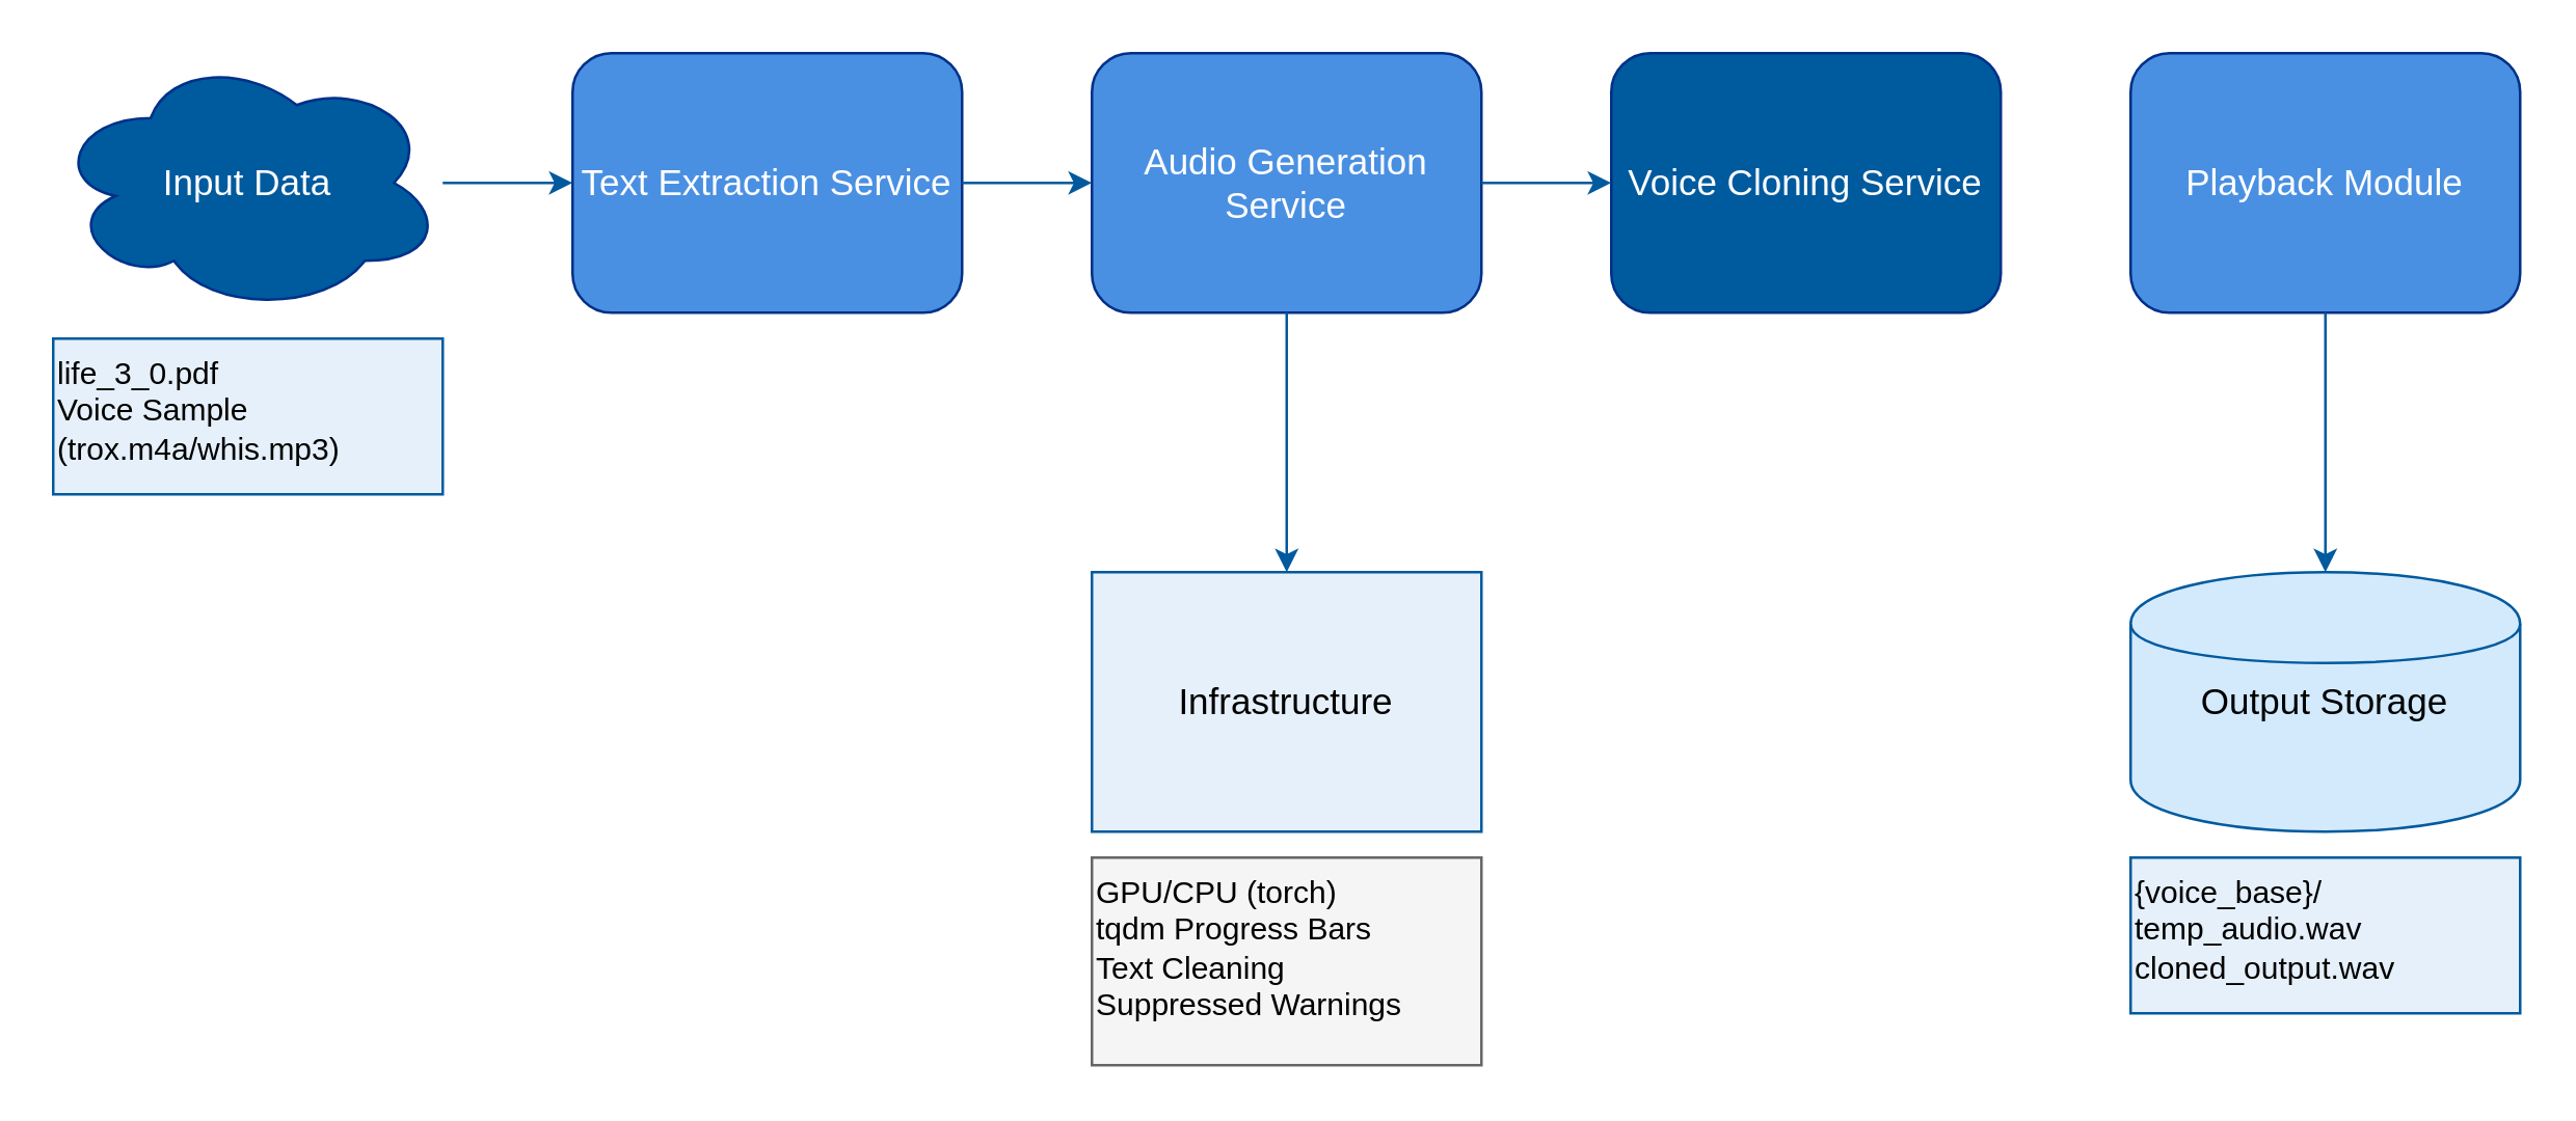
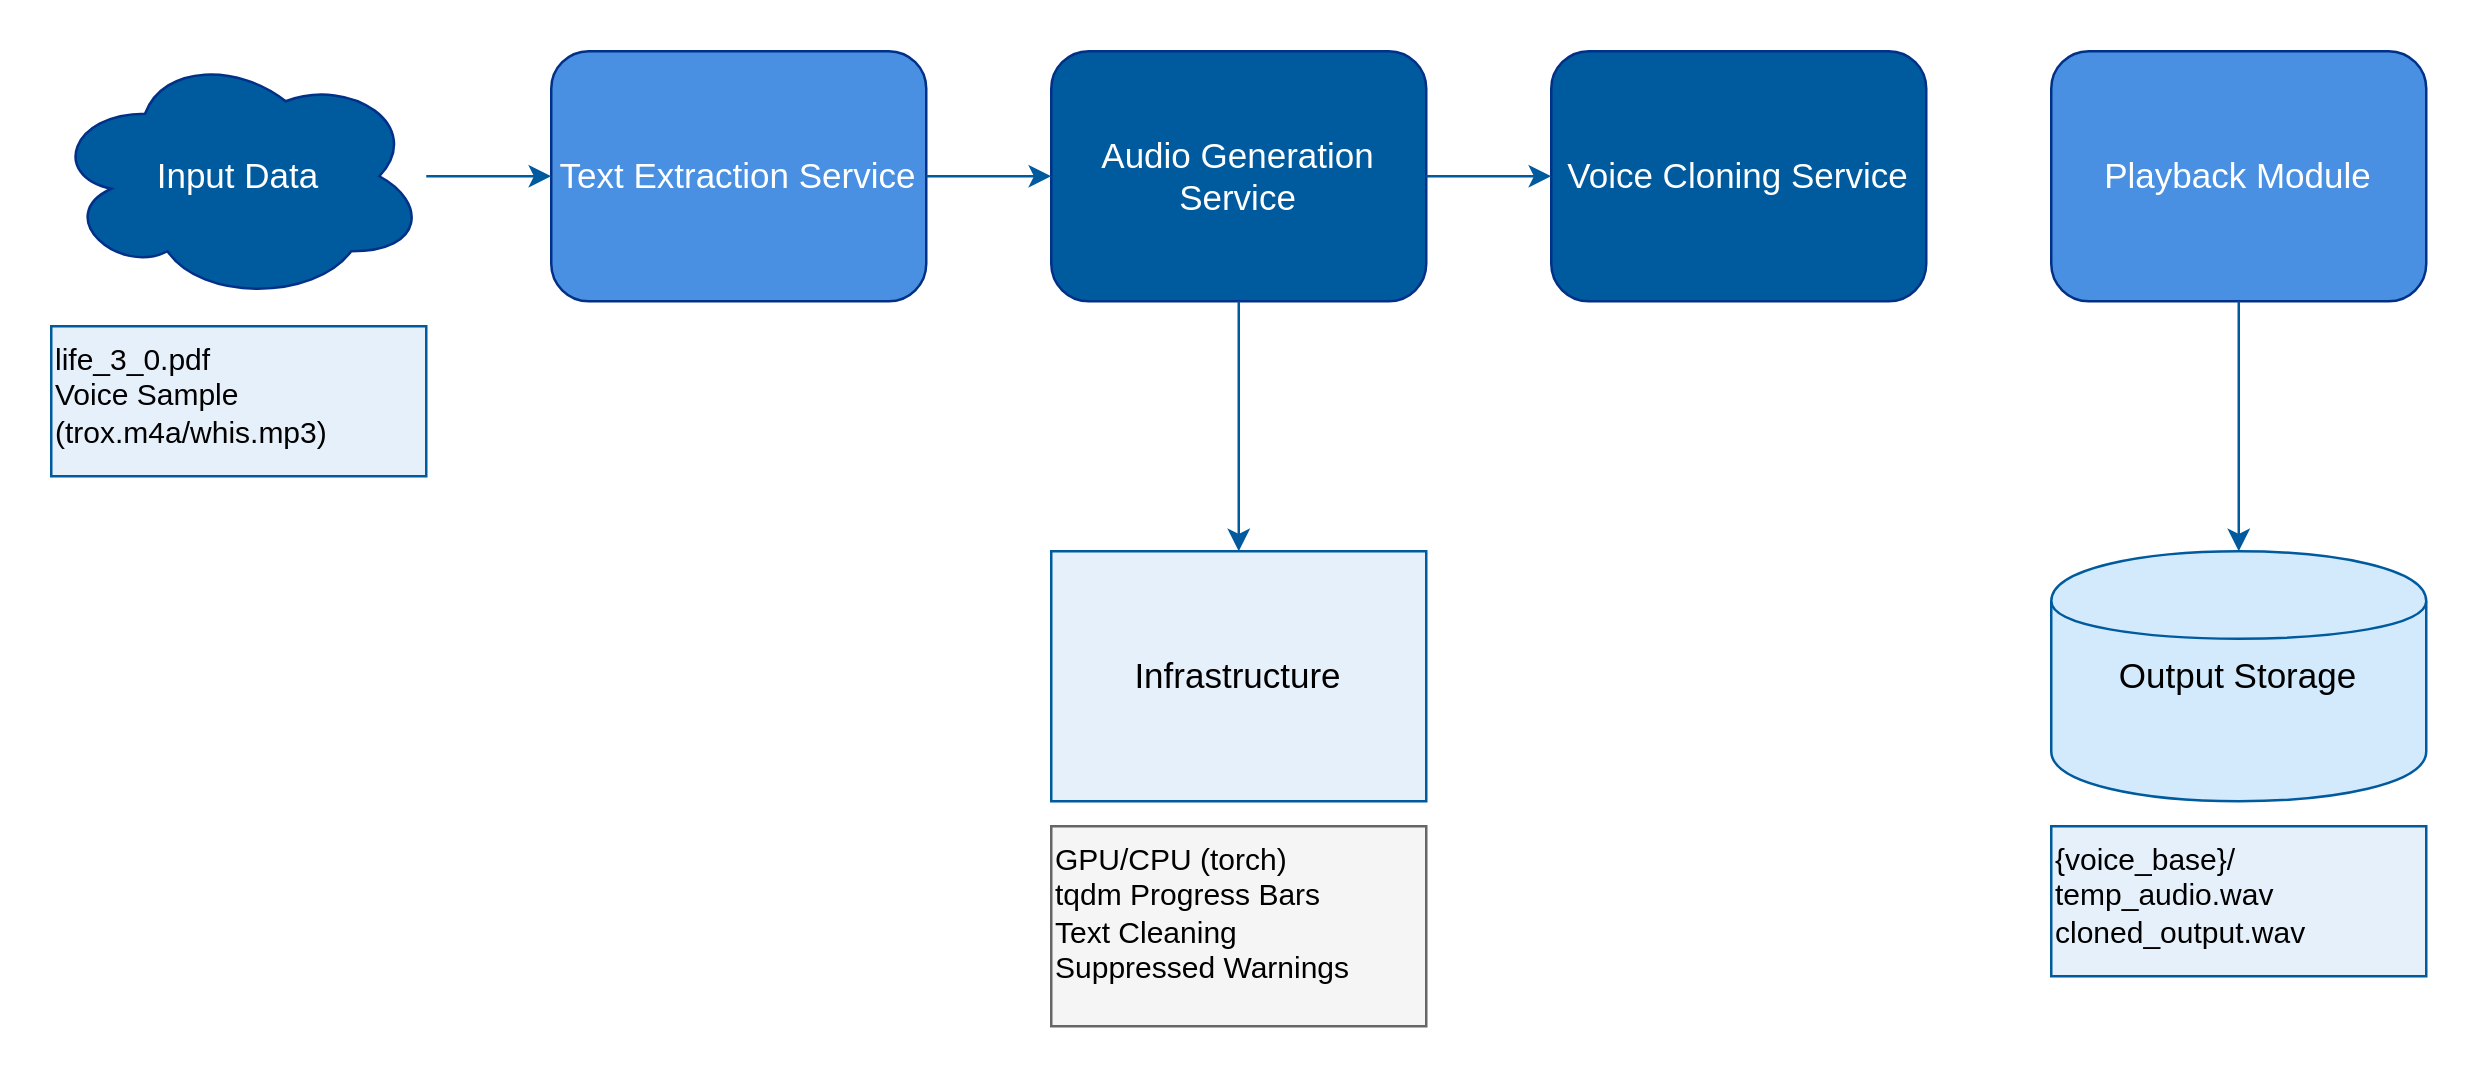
- <mxCell id="5" value="Audio Generation Service" style="rounded=1;whiteSpace=wrap;html=1;fillColor=#4A90E2;strokeColor=#003087;fontColor=#FFFFFF;fontSize=14;" vertex="1" parent="1"><mxGeometry x="420" y="20" width="150" height="100" as="geometry" /></mxCell>
+ <mxCell id="5" value="Audio Generation Service" style="rounded=1;whiteSpace=wrap;html=1;fillColor=#005a9e;strokeColor=#003087;fontColor=#FFFFFF;fontSize=14;" vertex="1" parent="1"><mxGeometry x="420" y="20" width="150" height="100" as="geometry" /></mxCell>
